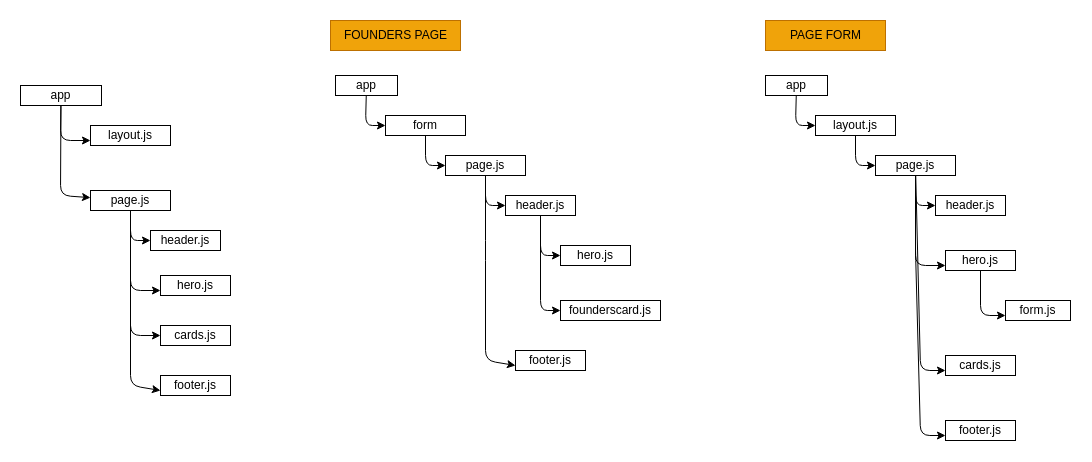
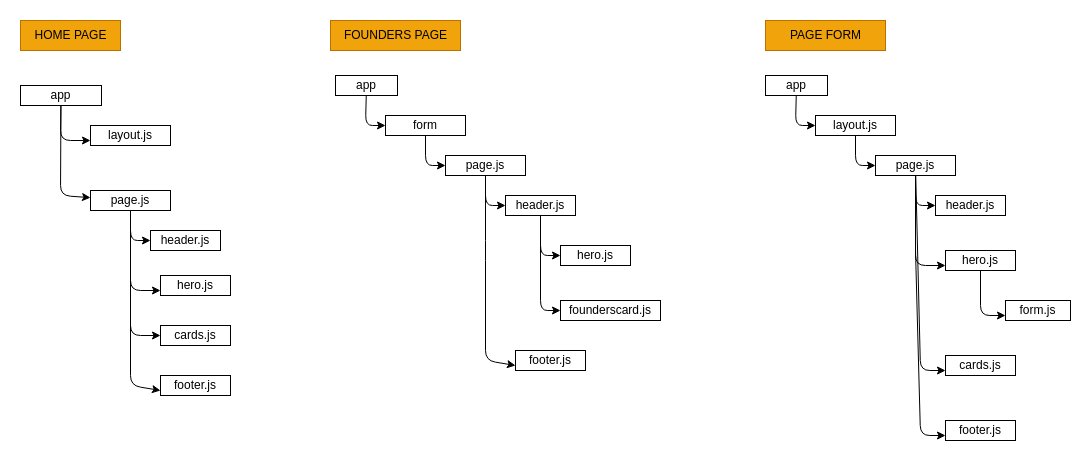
+ <mxCell id="17" value="HOME PAGE" style="text;html=1;align=center;verticalAlign=middle;resizable=0;points=[];autosize=1;strokeColor=#BD7000;fillColor=#f0a30a;fontColor=#000000;" parent="1" vertex="1"><mxGeometry x="20" y="20" width="100" height="30" as="geometry" /></mxCell>
